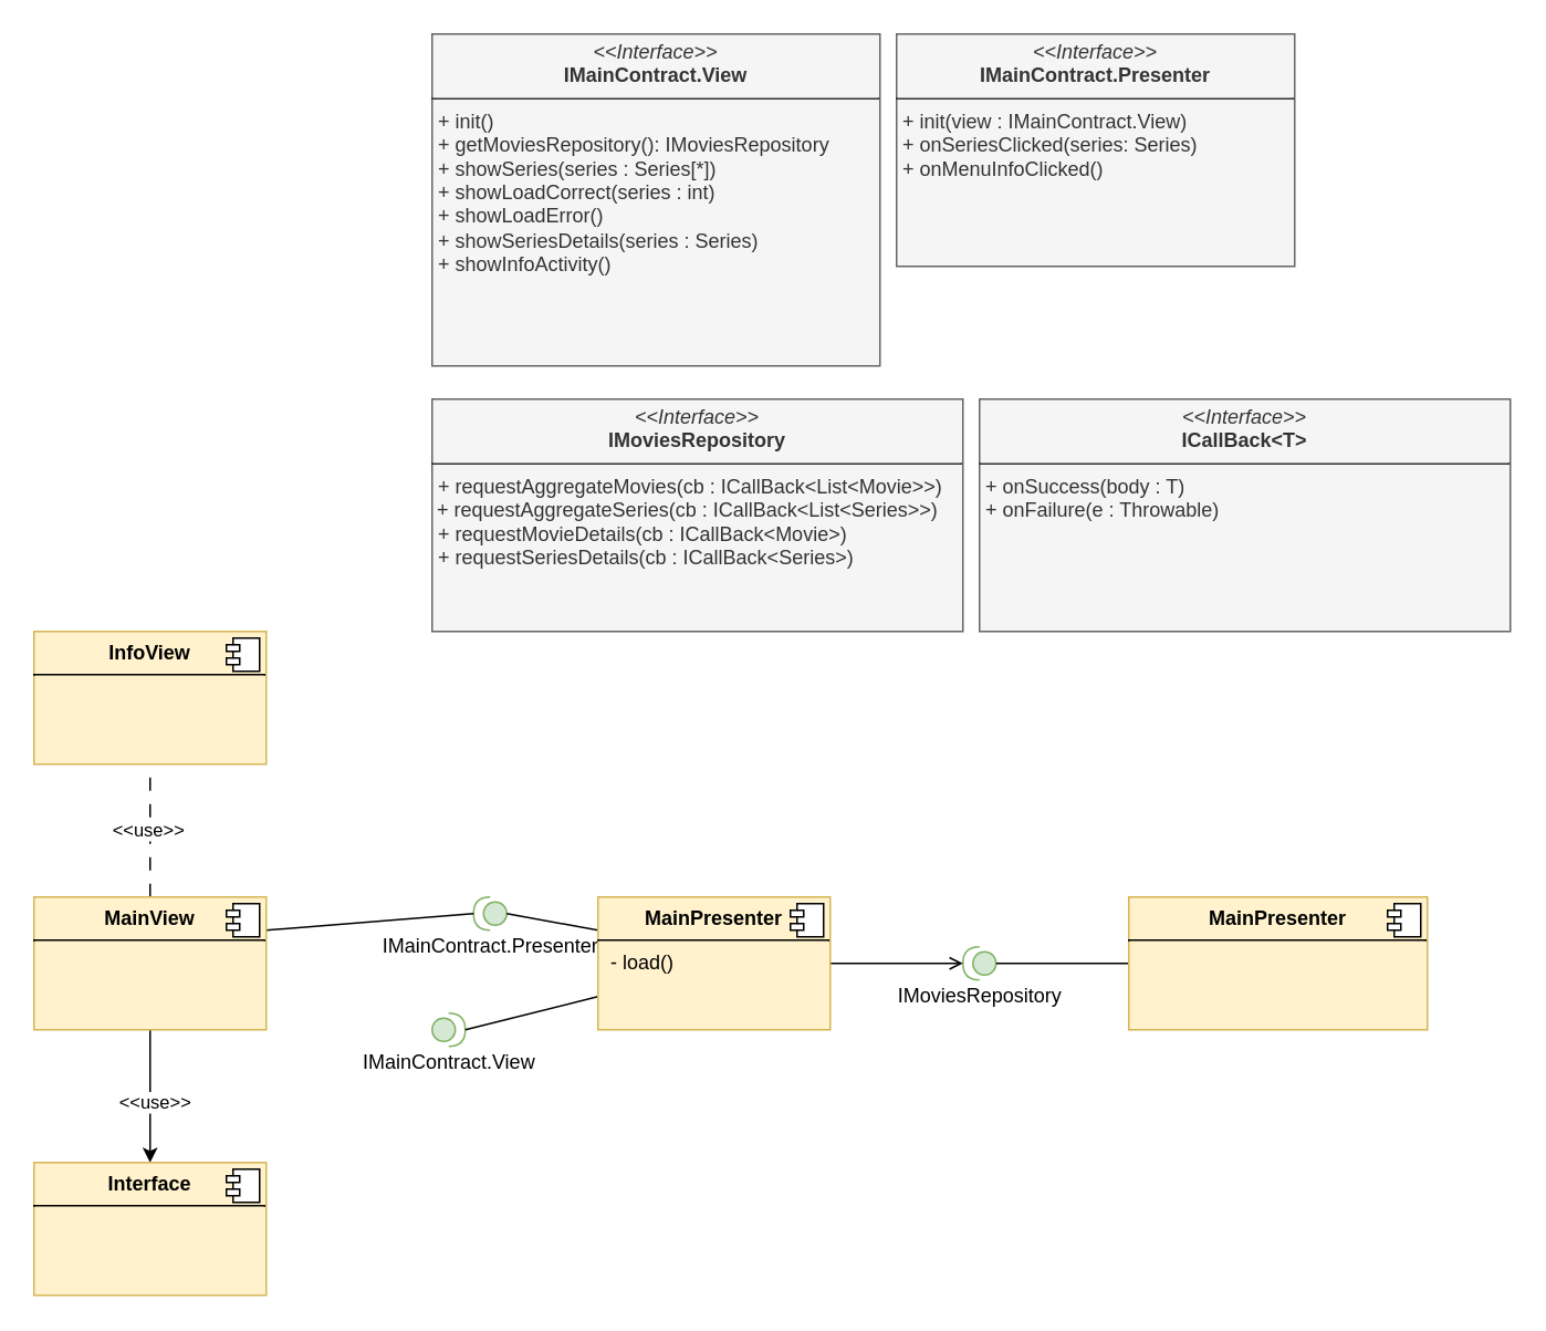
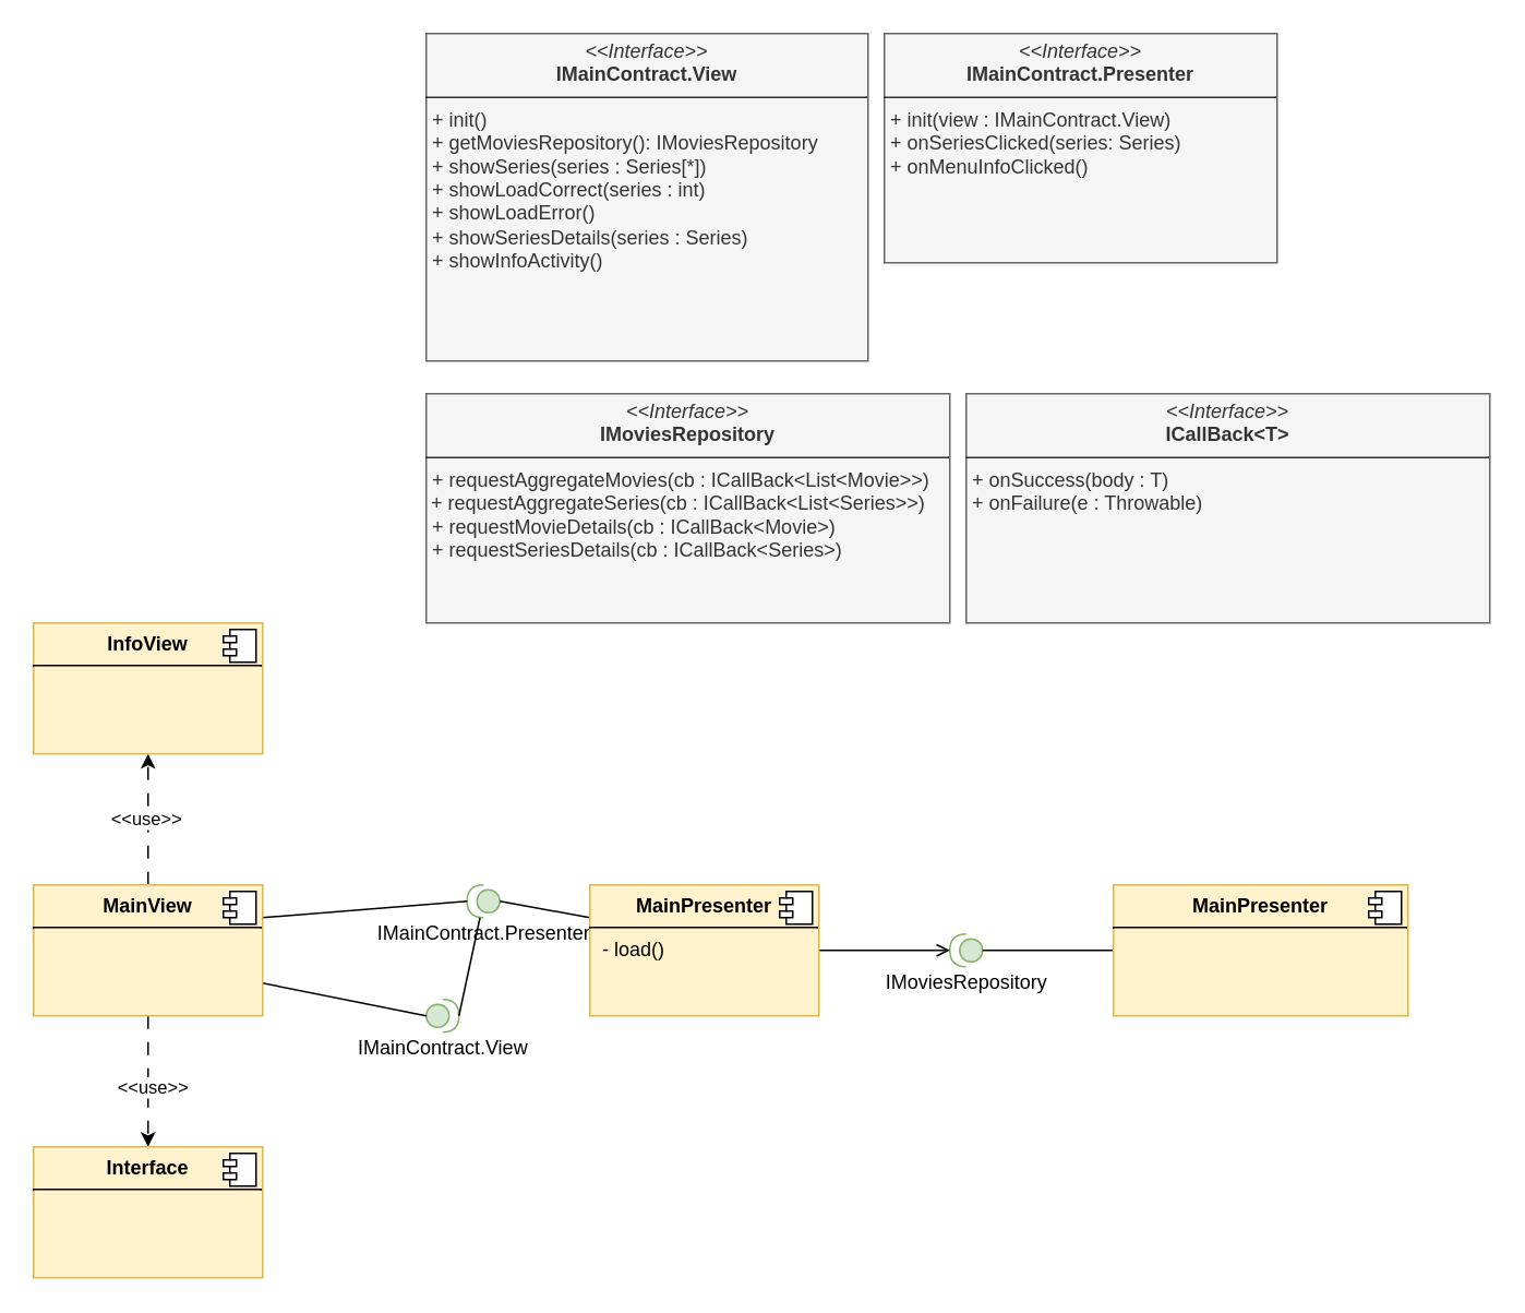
- <mxCell id="12" value="" style="edgeStyle=orthogonalEdgeStyle;rounded=0;orthogonalLoop=1;jettySize=auto;html=1;dashed=1;dashPattern=8 8;endArrow=none;" parent="1" source="16" target="27" edge="1"><mxGeometry relative="1" as="geometry" /></mxCell>
+ <mxCell id="12" value="" style="edgeStyle=orthogonalEdgeStyle;rounded=0;orthogonalLoop=1;jettySize=auto;html=1;dashed=1;dashPattern=8 8;" parent="1" source="16" target="27" edge="1"><mxGeometry relative="1" as="geometry" /></mxCell>
+ <mxCell id="6" value="" style="endArrow=none;html=1;rounded=0;entryX=0;entryY=0.5;entryDx=0;entryDy=0;entryPerimeter=0;exitX=1;exitY=0.75;exitDx=0;exitDy=0;" parent="1" source="16" target="3" edge="1"><mxGeometry width="50" height="50" relative="1" as="geometry"><mxPoint x="160" y="608" as="sourcePoint" /><mxPoint x="280" y="650" as="targetPoint" /></mxGeometry></mxCell>
- <mxCell id="8" value="" style="endArrow=none;html=1;rounded=0;entryX=0;entryY=0.75;entryDx=0;entryDy=0;exitX=1;exitY=0.5;exitDx=0;exitDy=0;exitPerimeter=0;" parent="1" source="3" target="18" edge="1"><mxGeometry width="50" height="50" relative="1" as="geometry"><mxPoint x="290" y="700" as="sourcePoint" /><mxPoint x="380" y="723" as="targetPoint" /></mxGeometry></mxCell>
+ <mxCell id="8" value="" style="endArrow=none;html=1;rounded=0;exitX=1;exitY=0.5;exitDx=0;exitDy=0;exitPerimeter=0;" parent="1" source="3" target="4" edge="1"><mxGeometry width="50" height="50" relative="1" as="geometry"><mxPoint x="290" y="700" as="sourcePoint" /><mxPoint x="380" y="723" as="targetPoint" /></mxGeometry></mxCell>
- <mxCell id="14" value="" style="edgeStyle=orthogonalEdgeStyle;rounded=0;orthogonalLoop=1;jettySize=auto;html=1;dashed=0;dashPattern=8 8;" parent="1" source="16" target="25" edge="1"><mxGeometry relative="1" as="geometry" /></mxCell>
+ <mxCell id="14" value="" style="edgeStyle=orthogonalEdgeStyle;rounded=0;orthogonalLoop=1;jettySize=auto;html=1;dashed=1;dashPattern=8 8;" parent="1" source="16" target="25" edge="1"><mxGeometry relative="1" as="geometry" /></mxCell>
